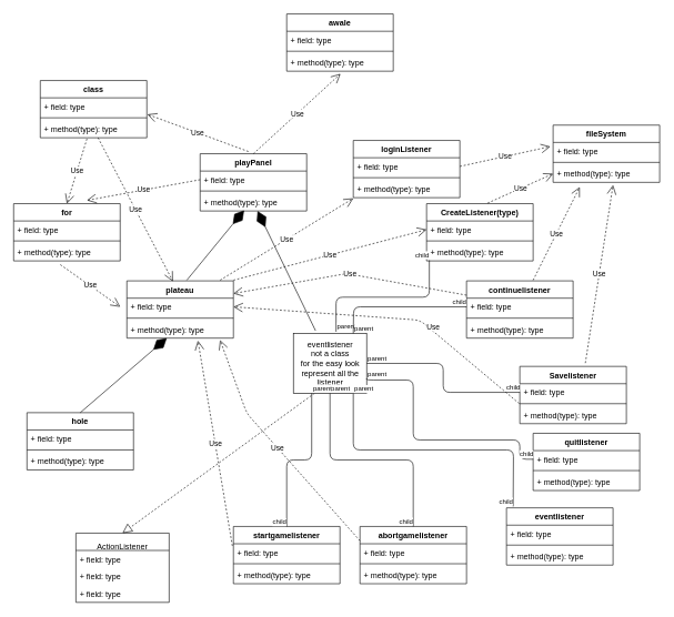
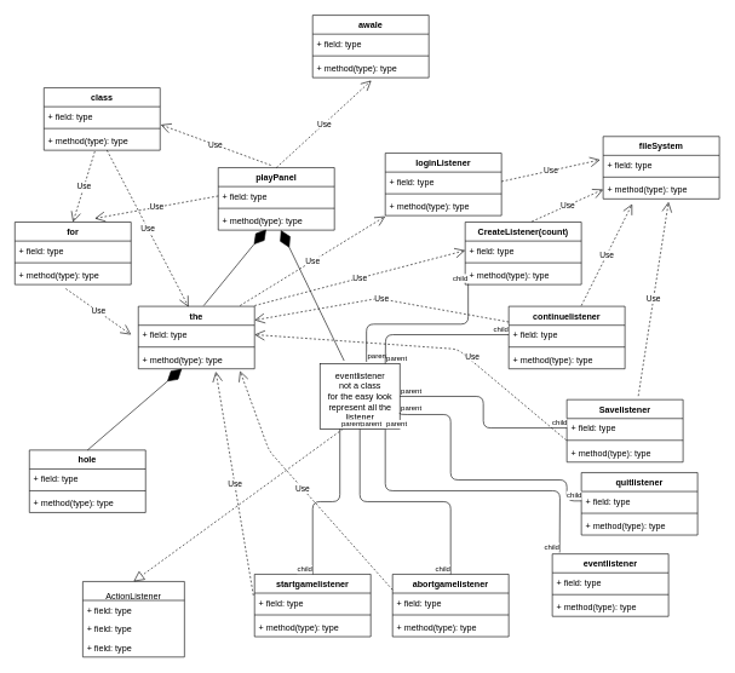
- <mxCell id="63" value="CreateListener(type)" style="swimlane;fontStyle=1;align=center;verticalAlign=top;childLayout=stackLayout;horizontal=1;startSize=26;horizontalStack=0;resizeParent=1;resizeParentMax=0;resizeLast=0;collapsible=1;marginBottom=0;" parent="1" vertex="1"><mxGeometry x="640" y="305" width="160" height="86" as="geometry" /></mxCell>
+ <mxCell id="63" value="CreateListener(count)" style="swimlane;fontStyle=1;align=center;verticalAlign=top;childLayout=stackLayout;horizontal=1;startSize=26;horizontalStack=0;resizeParent=1;resizeParentMax=0;resizeLast=0;collapsible=1;marginBottom=0;" parent="1" vertex="1"><mxGeometry x="640" y="305" width="160" height="86" as="geometry" /></mxCell>
- <mxCell id="10" value="plateau" style="swimlane;fontStyle=1;align=center;verticalAlign=top;childLayout=stackLayout;horizontal=1;startSize=26;horizontalStack=0;resizeParent=1;resizeParentMax=0;resizeLast=0;collapsible=1;marginBottom=0;" parent="1" vertex="1"><mxGeometry x="190" y="421" width="160" height="86" as="geometry" /></mxCell>
+ <mxCell id="10" value="the" style="swimlane;fontStyle=1;align=center;verticalAlign=top;childLayout=stackLayout;horizontal=1;startSize=26;horizontalStack=0;resizeParent=1;resizeParentMax=0;resizeLast=0;collapsible=1;marginBottom=0;" parent="1" vertex="1"><mxGeometry x="190" y="421" width="160" height="86" as="geometry" /></mxCell>
